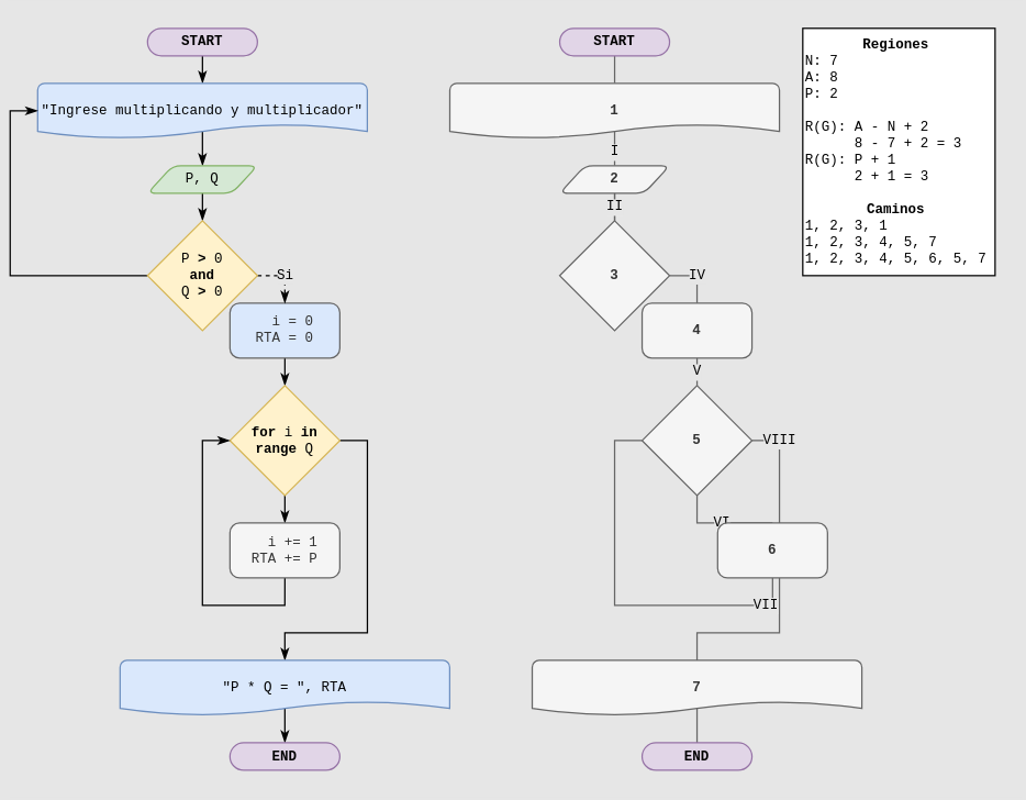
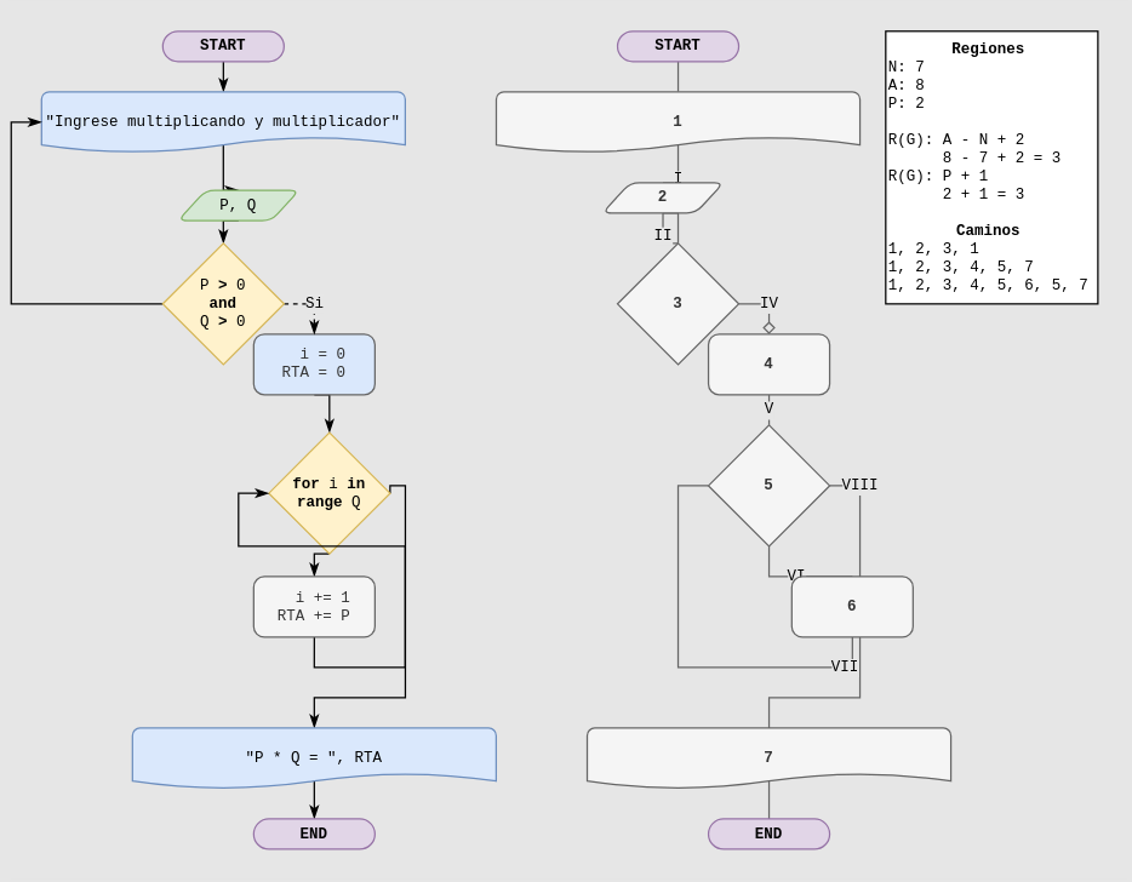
- <mxCell id="8" value="P, Q" style="shape=parallelogram;html=1;strokeWidth=1;perimeter=parallelogramPerimeter;whiteSpace=wrap;rounded=1;arcSize=12;size=0.23;sketch=0;fontFamily=Courier New;fontSize=10;fillColor=#d5e8d4;strokeColor=#82b366;" vertex="1" parent="1"><mxGeometry x="100.93" y="120" width="80" height="20" as="geometry" /></mxCell>
+ <mxCell id="8" value="P, Q" style="shape=parallelogram;html=1;strokeWidth=1;perimeter=parallelogramPerimeter;whiteSpace=wrap;rounded=1;arcSize=12;size=0.23;sketch=0;fontFamily=Courier New;fontSize=10;fillColor=#d5e8d4;strokeColor=#82b366;" vertex="1" parent="1"><mxGeometry x="110.93" y="125" width="80" height="20" as="geometry" /></mxCell>
- <mxCell id="27" value="2" style="shape=parallelogram;html=1;strokeWidth=1;perimeter=parallelogramPerimeter;whiteSpace=wrap;rounded=1;arcSize=12;size=0.23;sketch=0;fontFamily=Courier New;fontSize=10;fillColor=#f5f5f5;fontColor=#333333;strokeColor=#666666;fontStyle=1" vertex="1" parent="1"><mxGeometry x="401.01" y="120" width="80" height="20" as="geometry" /></mxCell>
+ <mxCell id="27" value="2" style="shape=parallelogram;html=1;strokeWidth=1;perimeter=parallelogramPerimeter;whiteSpace=wrap;rounded=1;arcSize=12;size=0.23;sketch=0;fontFamily=Courier New;fontSize=10;fillColor=#f5f5f5;fontColor=#333333;strokeColor=#666666;fontStyle=1" vertex="1" parent="1"><mxGeometry x="391.01" y="120" width="80" height="20" as="geometry" /></mxCell>
- <mxCell id="33" value="IV" style="edgeStyle=orthogonalEdgeStyle;rounded=0;sketch=0;orthogonalLoop=1;jettySize=auto;html=1;exitX=1;exitY=0.5;exitDx=0;exitDy=0;exitPerimeter=0;entryX=0.5;entryY=0;entryDx=0;entryDy=0;fontFamily=Courier New;fontSize=10;endArrow=none;endFill=0;labelBackgroundColor=#E6E6E6;fillColor=#f5f5f5;strokeColor=#666666;" edge="1" parent="1" source="34" target="29"><mxGeometry relative="1" as="geometry" /></mxCell>
+ <mxCell id="33" value="IV" style="edgeStyle=orthogonalEdgeStyle;rounded=0;sketch=0;orthogonalLoop=1;jettySize=auto;html=1;exitX=1;exitY=0.5;exitDx=0;exitDy=0;exitPerimeter=0;entryX=0.5;entryY=0;entryDx=0;entryDy=0;fontFamily=Courier New;fontSize=10;endArrow=diamond;endFill=0;labelBackgroundColor=#E6E6E6;fillColor=#f5f5f5;strokeColor=#666666;" edge="1" parent="1" source="34" target="29"><mxGeometry relative="1" as="geometry" /></mxCell>
- <mxCell id="13" value="&lt;b&gt;for&lt;/b&gt; i &lt;b&gt;in range&lt;/b&gt; Q" style="strokeWidth=1;html=1;shape=mxgraph.flowchart.decision;whiteSpace=wrap;rounded=0;sketch=0;fontFamily=Courier New;fontSize=10;fillColor=#fff2cc;strokeColor=#d6b656;" vertex="1" parent="1"><mxGeometry x="160.93" y="280" width="80" height="80" as="geometry" /></mxCell>
+ <mxCell id="13" value="&lt;b&gt;for&lt;/b&gt; i &lt;b&gt;in range&lt;/b&gt; Q" style="strokeWidth=1;html=1;shape=mxgraph.flowchart.decision;whiteSpace=wrap;rounded=0;sketch=0;fontFamily=Courier New;fontSize=10;fillColor=#fff2cc;strokeColor=#d6b656;" vertex="1" parent="1"><mxGeometry x="170.93" y="285" width="80" height="80" as="geometry" /></mxCell>
